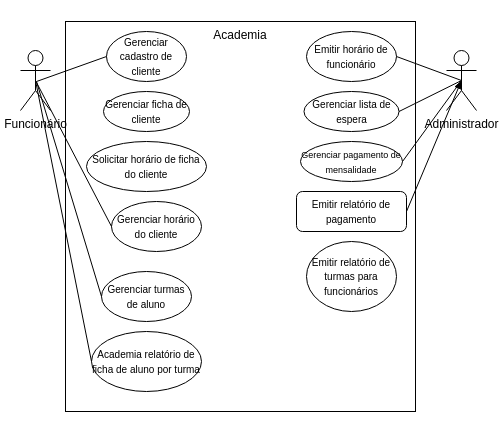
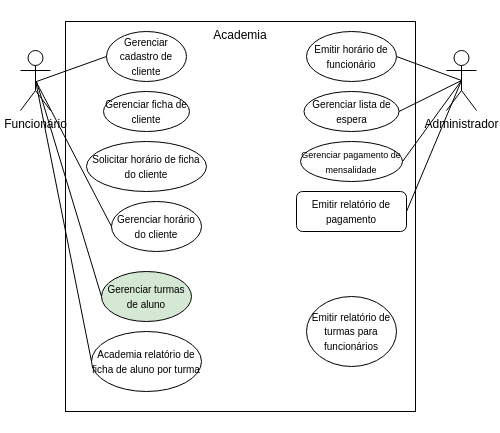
- <mxCell id="24" value="" style="endArrow=block;html=1;rounded=0;entryX=0.5;entryY=0.5;entryDx=0;entryDy=0;entryPerimeter=0;exitX=1;exitY=0.5;exitDx=0;exitDy=0;" edge="1" parent="1" source="21" target="3"><mxGeometry width="50" height="50" relative="1" as="geometry"><mxPoint x="506" y="391" as="sourcePoint" /><mxPoint x="556" y="341" as="targetPoint" /></mxGeometry></mxCell>
+ <mxCell id="24" value="" style="endArrow=none;html=1;rounded=0;entryX=0.5;entryY=0.5;entryDx=0;entryDy=0;entryPerimeter=0;exitX=1;exitY=0.5;exitDx=0;exitDy=0;" edge="1" parent="1" source="21" target="3"><mxGeometry width="50" height="50" relative="1" as="geometry"><mxPoint x="506" y="391" as="sourcePoint" /><mxPoint x="556" y="341" as="targetPoint" /></mxGeometry></mxCell>
- <mxCell id="11" value="&lt;font style=&quot;font-size: 10px;&quot;&gt;Emitir relatório de turmas para funcionários&lt;br&gt;&lt;/font&gt;" style="ellipse;whiteSpace=wrap;html=1;" parent="1" vertex="1"><mxGeometry x="306" y="241" width="90" height="70" as="geometry" /></mxCell>
+ <mxCell id="11" value="&lt;font style=&quot;font-size: 10px;&quot;&gt;Emitir relatório de turmas para funcionários&lt;br&gt;&lt;/font&gt;" style="ellipse;whiteSpace=wrap;html=1;" parent="1" vertex="1"><mxGeometry x="306" y="296" width="90" height="70" as="geometry" /></mxCell>
- <mxCell id="9" value="&lt;font style=&quot;font-size: 10px;&quot;&gt;Gerenciar turmas de aluno&lt;br&gt;&lt;/font&gt;" style="ellipse;whiteSpace=wrap;html=1;" parent="1" vertex="1"><mxGeometry x="101" y="271" width="90" height="50" as="geometry" /></mxCell>
+ <mxCell id="9" value="&lt;font style=&quot;font-size: 10px;&quot;&gt;Gerenciar turmas de aluno&lt;br&gt;&lt;/font&gt;" style="ellipse;whiteSpace=wrap;html=1;fillColor=#d5e8d4;" parent="1" vertex="1"><mxGeometry x="101" y="271" width="90" height="50" as="geometry" /></mxCell>
